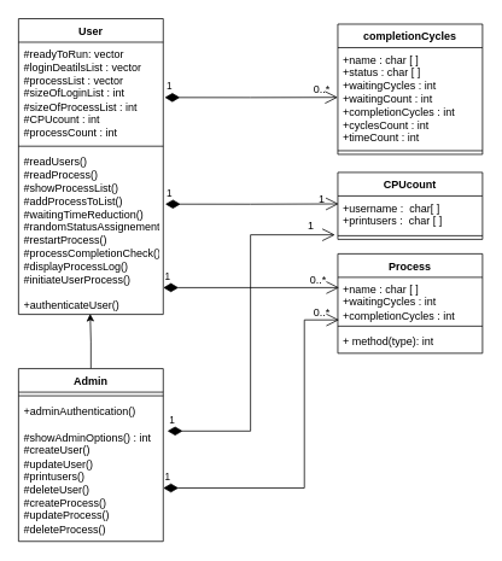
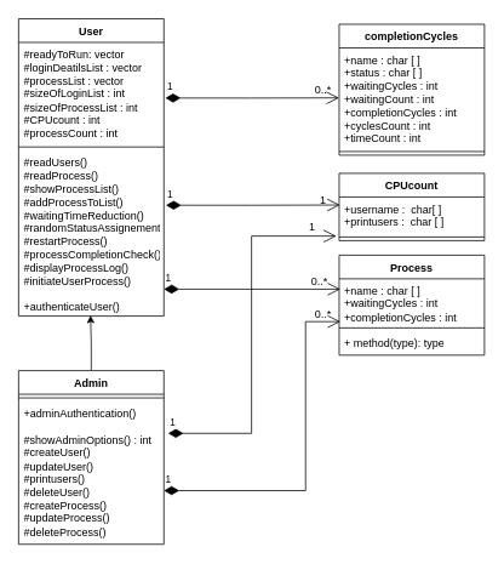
- <mxCell id="16" value="+ method(type): int" style="text;strokeColor=none;fillColor=none;align=left;verticalAlign=top;spacingLeft=4;spacingRight=4;overflow=hidden;rotatable=0;points=[[0,0.5],[1,0.5]];portConstraint=eastwest;whiteSpace=wrap;html=1;" vertex="1" parent="13"><mxGeometry y="84" width="160" height="26" as="geometry" /></mxCell>
+ <mxCell id="16" value="+ method(type): type" style="text;strokeColor=none;fillColor=none;align=left;verticalAlign=top;spacingLeft=4;spacingRight=4;overflow=hidden;rotatable=0;points=[[0,0.5],[1,0.5]];portConstraint=eastwest;whiteSpace=wrap;html=1;" vertex="1" parent="13"><mxGeometry y="84" width="160" height="26" as="geometry" /></mxCell>
